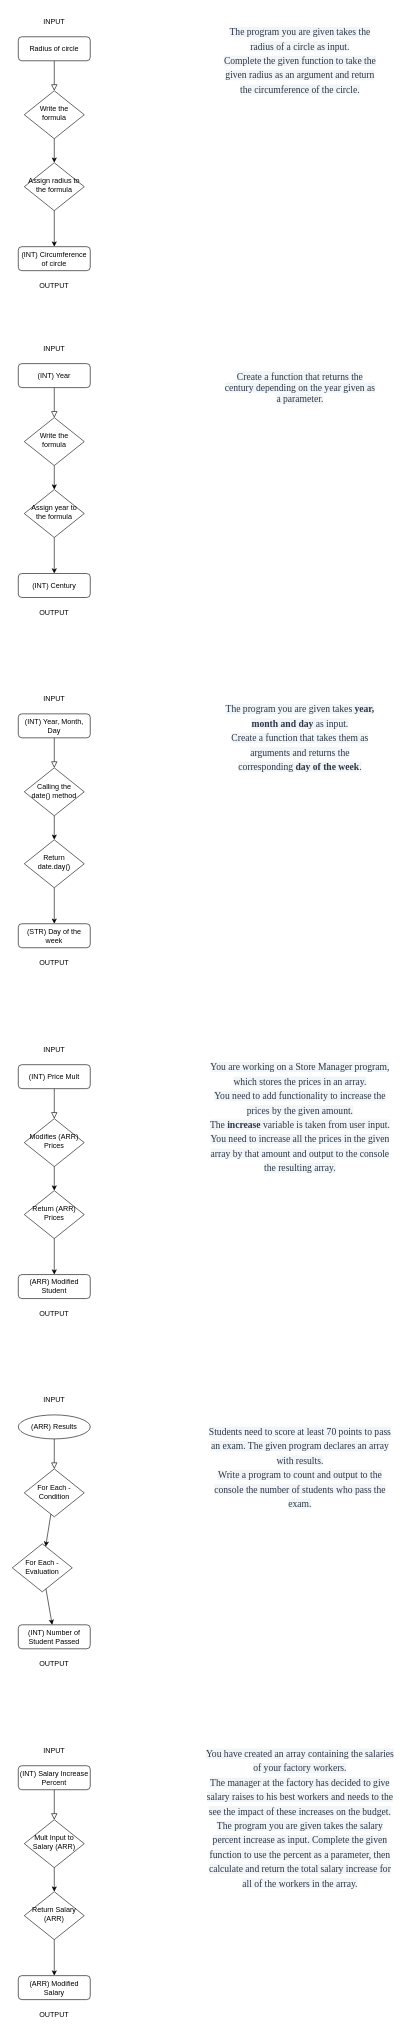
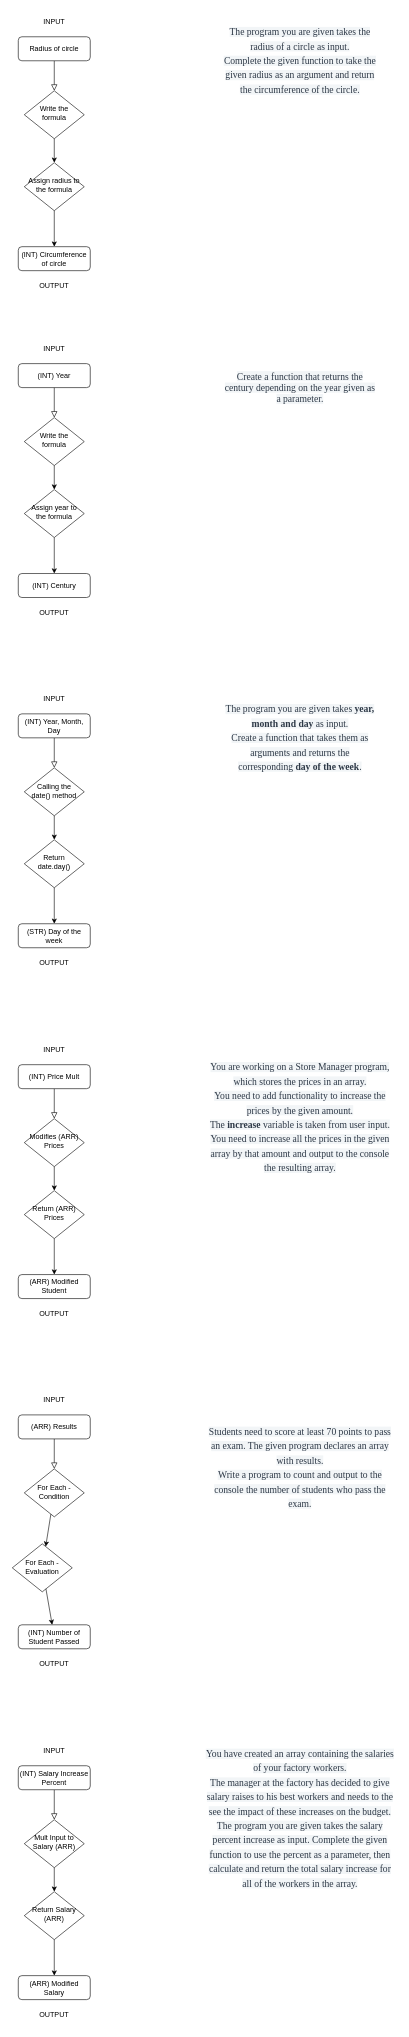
- <mxCell id="43" value="(ARR) Results" style="ellipse;whiteSpace=wrap;html=1;fontSize=12;glass=0;strokeWidth=1;shadow=0;" vertex="1" parent="1"><mxGeometry x="30" y="2358" width="120" height="40" as="geometry" /></mxCell>
+ <mxCell id="43" value="(ARR) Results" style="rounded=1;whiteSpace=wrap;html=1;fontSize=12;glass=0;strokeWidth=1;shadow=0;" vertex="1" parent="1"><mxGeometry x="30" y="2358" width="120" height="40" as="geometry" /></mxCell>
